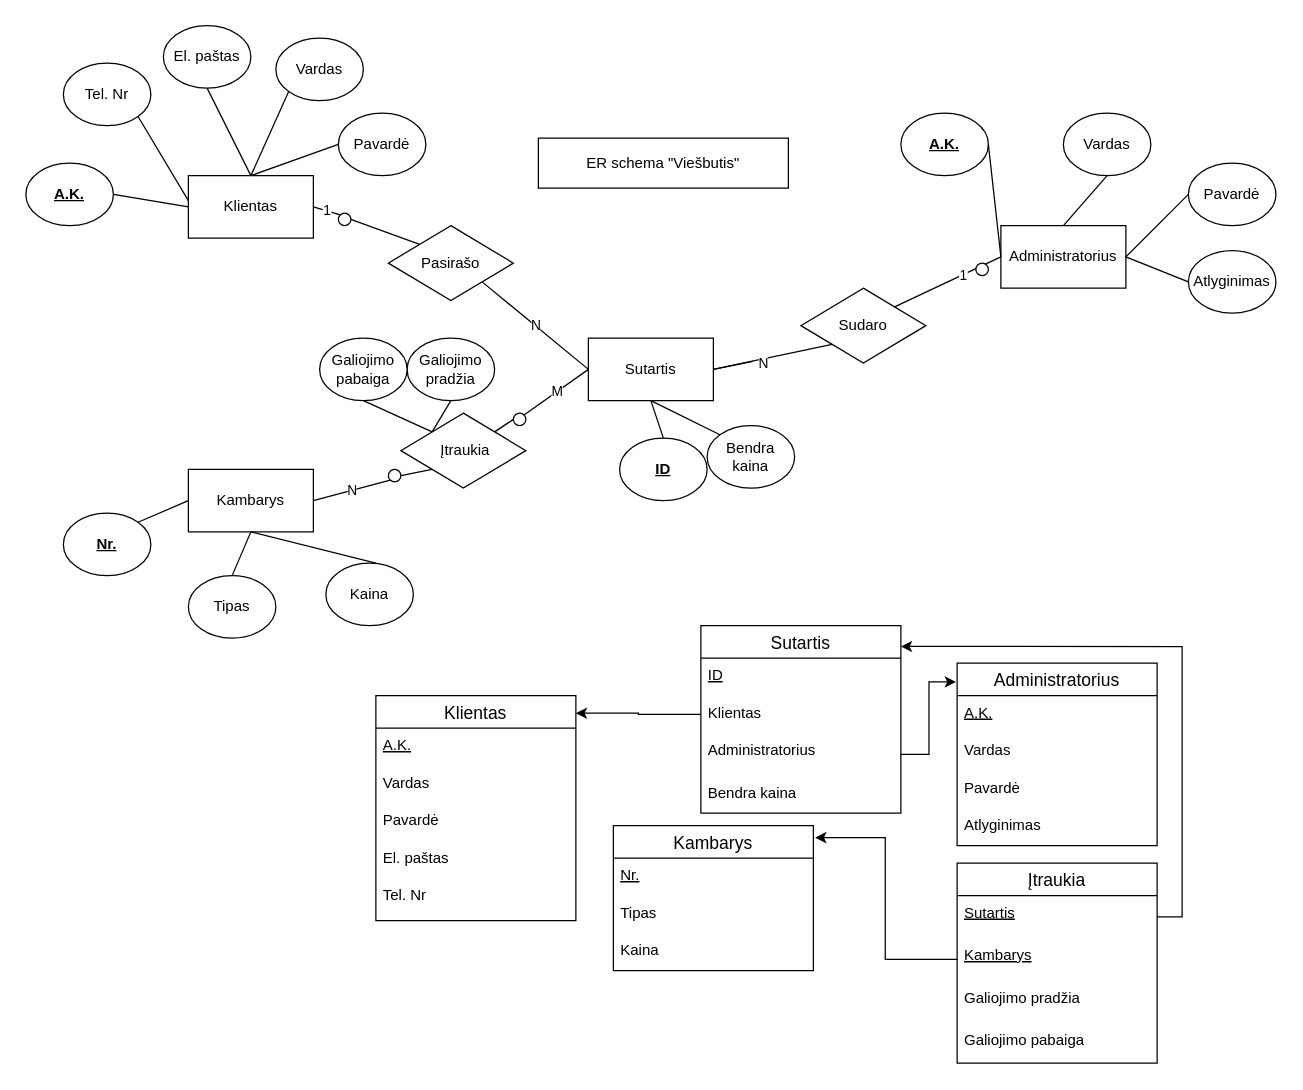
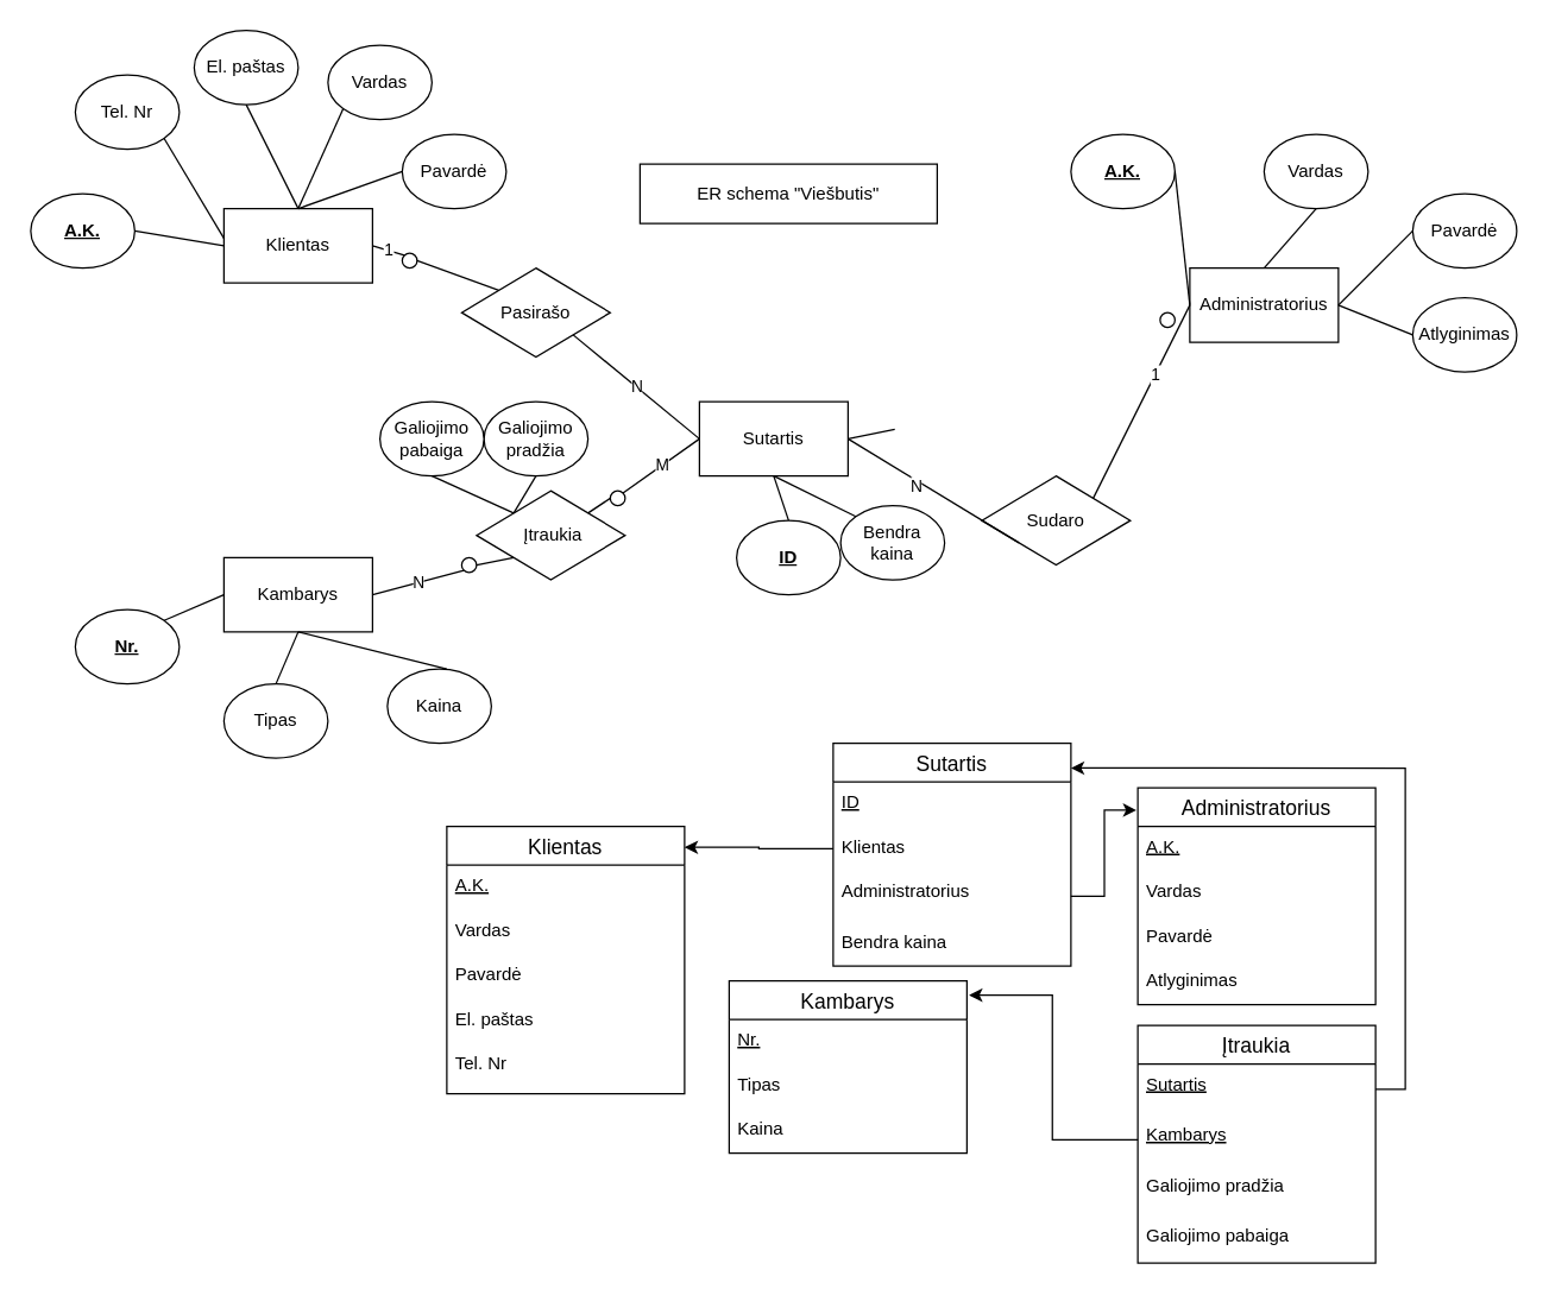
- <mxCell id="32" value="Sudaro" style="rhombus;whiteSpace=wrap;html=1;" parent="1" vertex="1"><mxGeometry x="640" y="230" width="100" height="60" as="geometry" /></mxCell>
+ <mxCell id="32" value="Sudaro" style="rhombus;whiteSpace=wrap;html=1;" parent="1" vertex="1"><mxGeometry x="660" y="320" width="100" height="60" as="geometry" /></mxCell>
